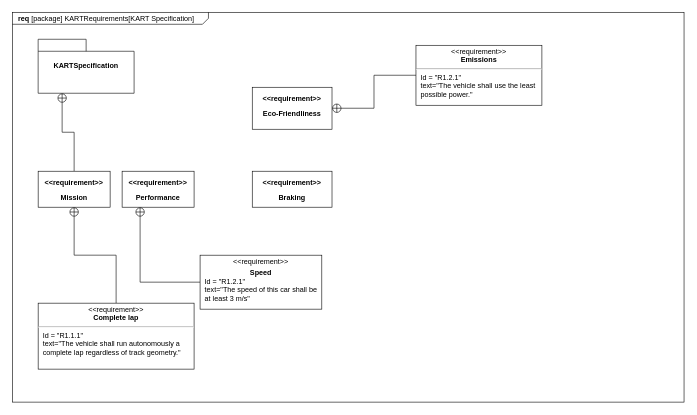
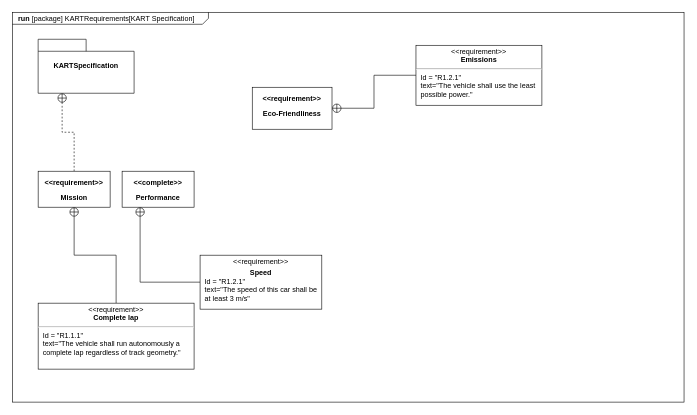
- <mxCell id="2" value="&lt;p style=&quot;margin: 0px ; margin-top: 4px ; margin-left: 10px ; text-align: left&quot;&gt;&lt;b&gt;req&lt;/b&gt;&amp;nbsp;[package] KARTRequirements[KART Specification]&lt;/p&gt;" style="html=1;strokeWidth=1;shape=mxgraph.sysml.package;html=1;overflow=fill;whiteSpace=wrap;fillColor=none;gradientColor=none;fontSize=12;align=center;labelX=327.64;" parent="1" vertex="1"><mxGeometry x="20" y="20" width="1120" height="650" as="geometry" /></mxCell>
+ <mxCell id="2" value="&lt;p style=&quot;margin: 0px ; margin-top: 4px ; margin-left: 10px ; text-align: left&quot;&gt;&lt;b&gt;run&lt;/b&gt;&amp;nbsp;[package] KARTRequirements[KART Specification]&lt;/p&gt;" style="html=1;strokeWidth=1;shape=mxgraph.sysml.package;html=1;overflow=fill;whiteSpace=wrap;fillColor=none;gradientColor=none;fontSize=12;align=center;labelX=327.64;" parent="1" vertex="1"><mxGeometry x="20" y="20" width="1120" height="650" as="geometry" /></mxCell>
- <mxCell id="9" style="edgeStyle=orthogonalEdgeStyle;rounded=0;orthogonalLoop=1;jettySize=auto;html=1;entryX=0.25;entryY=1;entryDx=0;entryDy=0;entryPerimeter=0;endArrow=circlePlus;endFill=0;" parent="1" source="10" target="3" edge="1"><mxGeometry relative="1" as="geometry" /></mxCell>
+ <mxCell id="9" style="edgeStyle=orthogonalEdgeStyle;rounded=0;orthogonalLoop=1;jettySize=auto;html=1;entryX=0.25;entryY=1;entryDx=0;entryDy=0;entryPerimeter=0;endArrow=circlePlus;endFill=0;dashed=1;" parent="1" source="10" target="3" edge="1"><mxGeometry relative="1" as="geometry" /></mxCell>
- <mxCell id="5" value="&lt;p&gt;&amp;lt;&amp;lt;requirement&amp;gt;&amp;gt;&lt;/p&gt;&lt;p&gt;Performance&lt;/p&gt;" style="shape=rect;html=1;overflow=fill;whiteSpace=wrap;align=center;fontStyle=1" parent="1" vertex="1"><mxGeometry x="203" y="285" width="120" height="60" as="geometry" /></mxCell>
+ <mxCell id="5" value="&lt;p&gt;&amp;lt;&amp;lt;complete&amp;gt;&amp;gt;&lt;/p&gt;&lt;p&gt;Performance&lt;/p&gt;" style="shape=rect;html=1;overflow=fill;whiteSpace=wrap;align=center;fontStyle=1" parent="1" vertex="1"><mxGeometry x="203" y="285" width="120" height="60" as="geometry" /></mxCell>
- <mxCell id="6" value="&lt;p&gt;&amp;lt;&amp;lt;requirement&amp;gt;&amp;gt;&lt;/p&gt;&lt;p&gt;Braking&lt;/p&gt;" style="shape=rect;html=1;overflow=fill;whiteSpace=wrap;align=center;fontStyle=1" parent="1" vertex="1"><mxGeometry x="420" y="285" width="133" height="60" as="geometry" /></mxCell>
